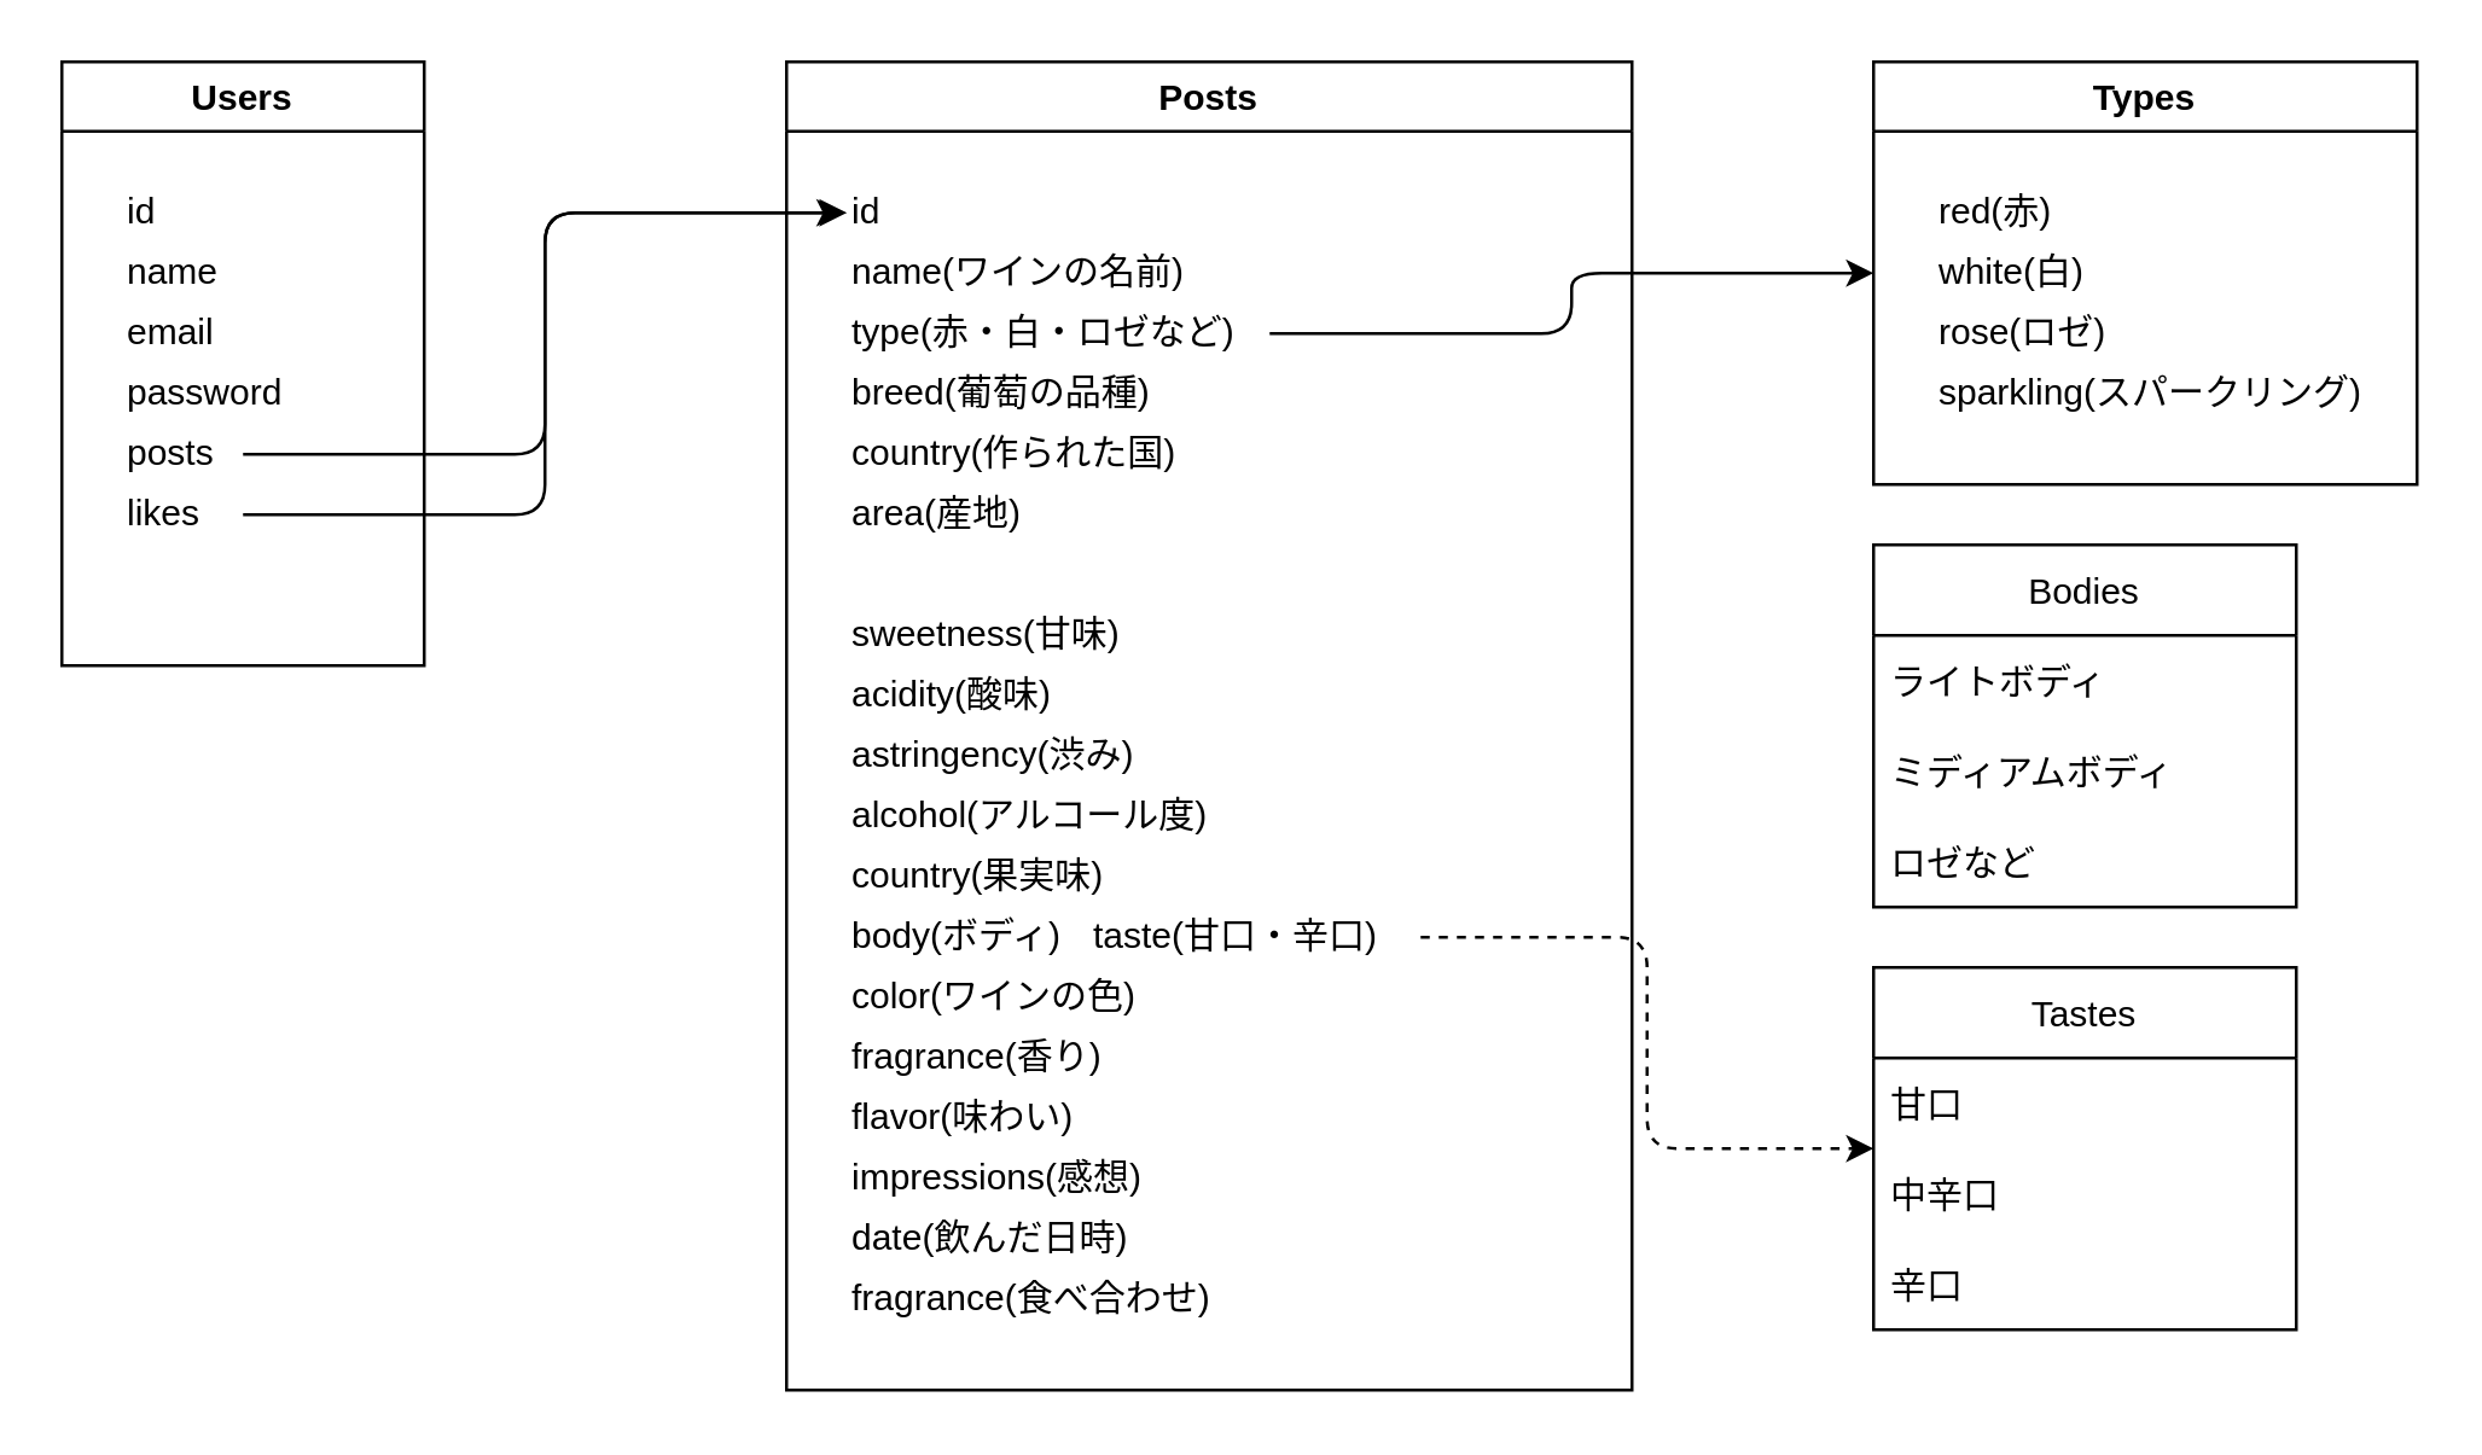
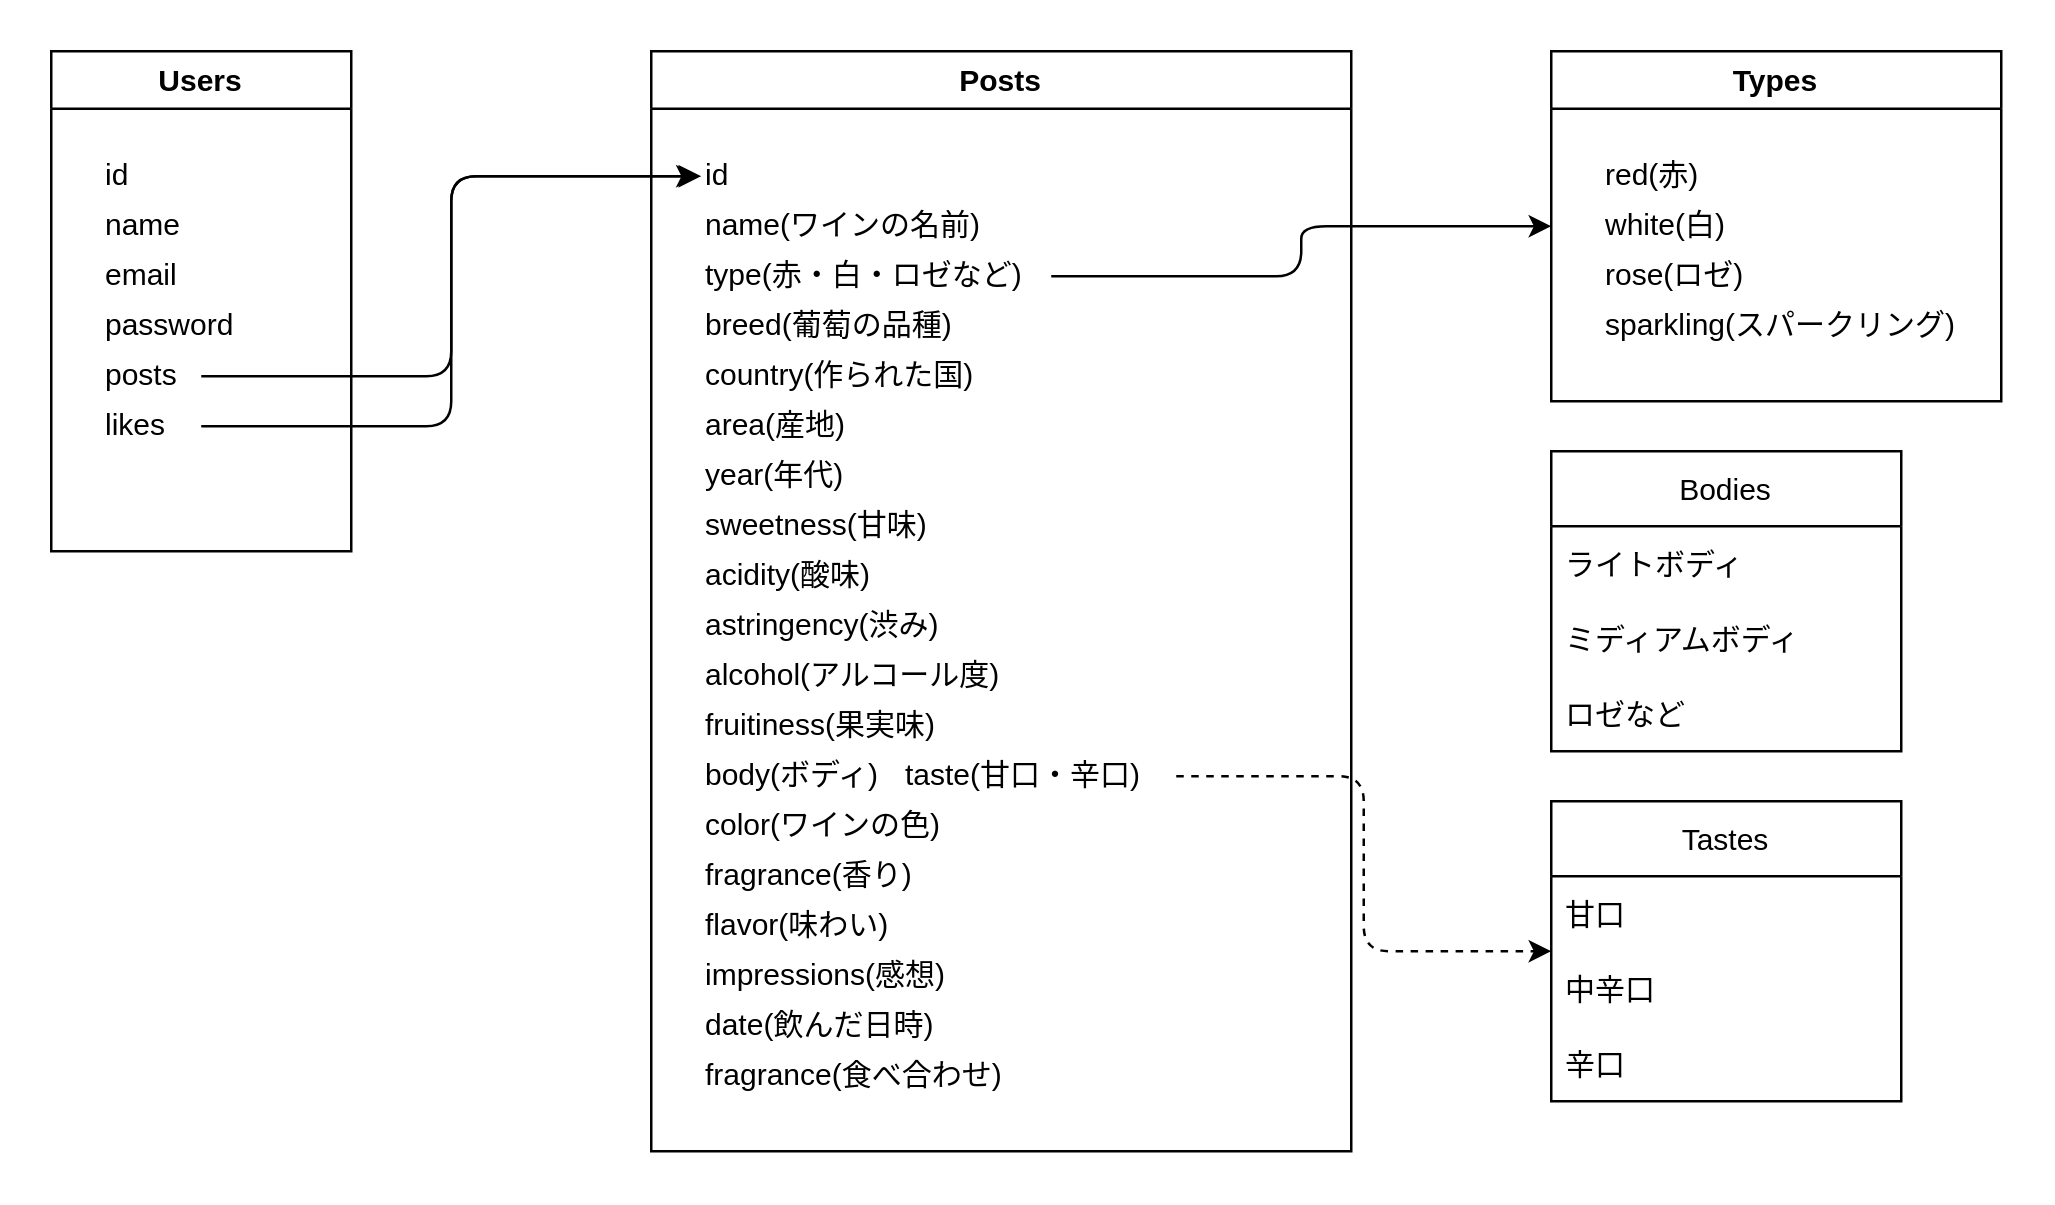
+ <mxCell id="10" value="year(年代)" style="text;html=1;align=left;verticalAlign=middle;resizable=0;points=[];autosize=1;strokeColor=none;fillColor=none;" vertex="1" parent="2"><mxGeometry x="20" y="160" width="70" height="20" as="geometry" /></mxCell>
- <mxCell id="15" value="country(果実味)" style="text;html=1;align=left;verticalAlign=middle;resizable=0;points=[];autosize=1;strokeColor=none;fillColor=none;" vertex="1" parent="2"><mxGeometry x="20" y="260" width="110" height="20" as="geometry" /></mxCell>
+ <mxCell id="15" value="fruitiness(果実味)" style="text;html=1;align=left;verticalAlign=middle;resizable=0;points=[];autosize=1;strokeColor=none;fillColor=none;" vertex="1" parent="2"><mxGeometry x="20" y="260" width="110" height="20" as="geometry" /></mxCell>
